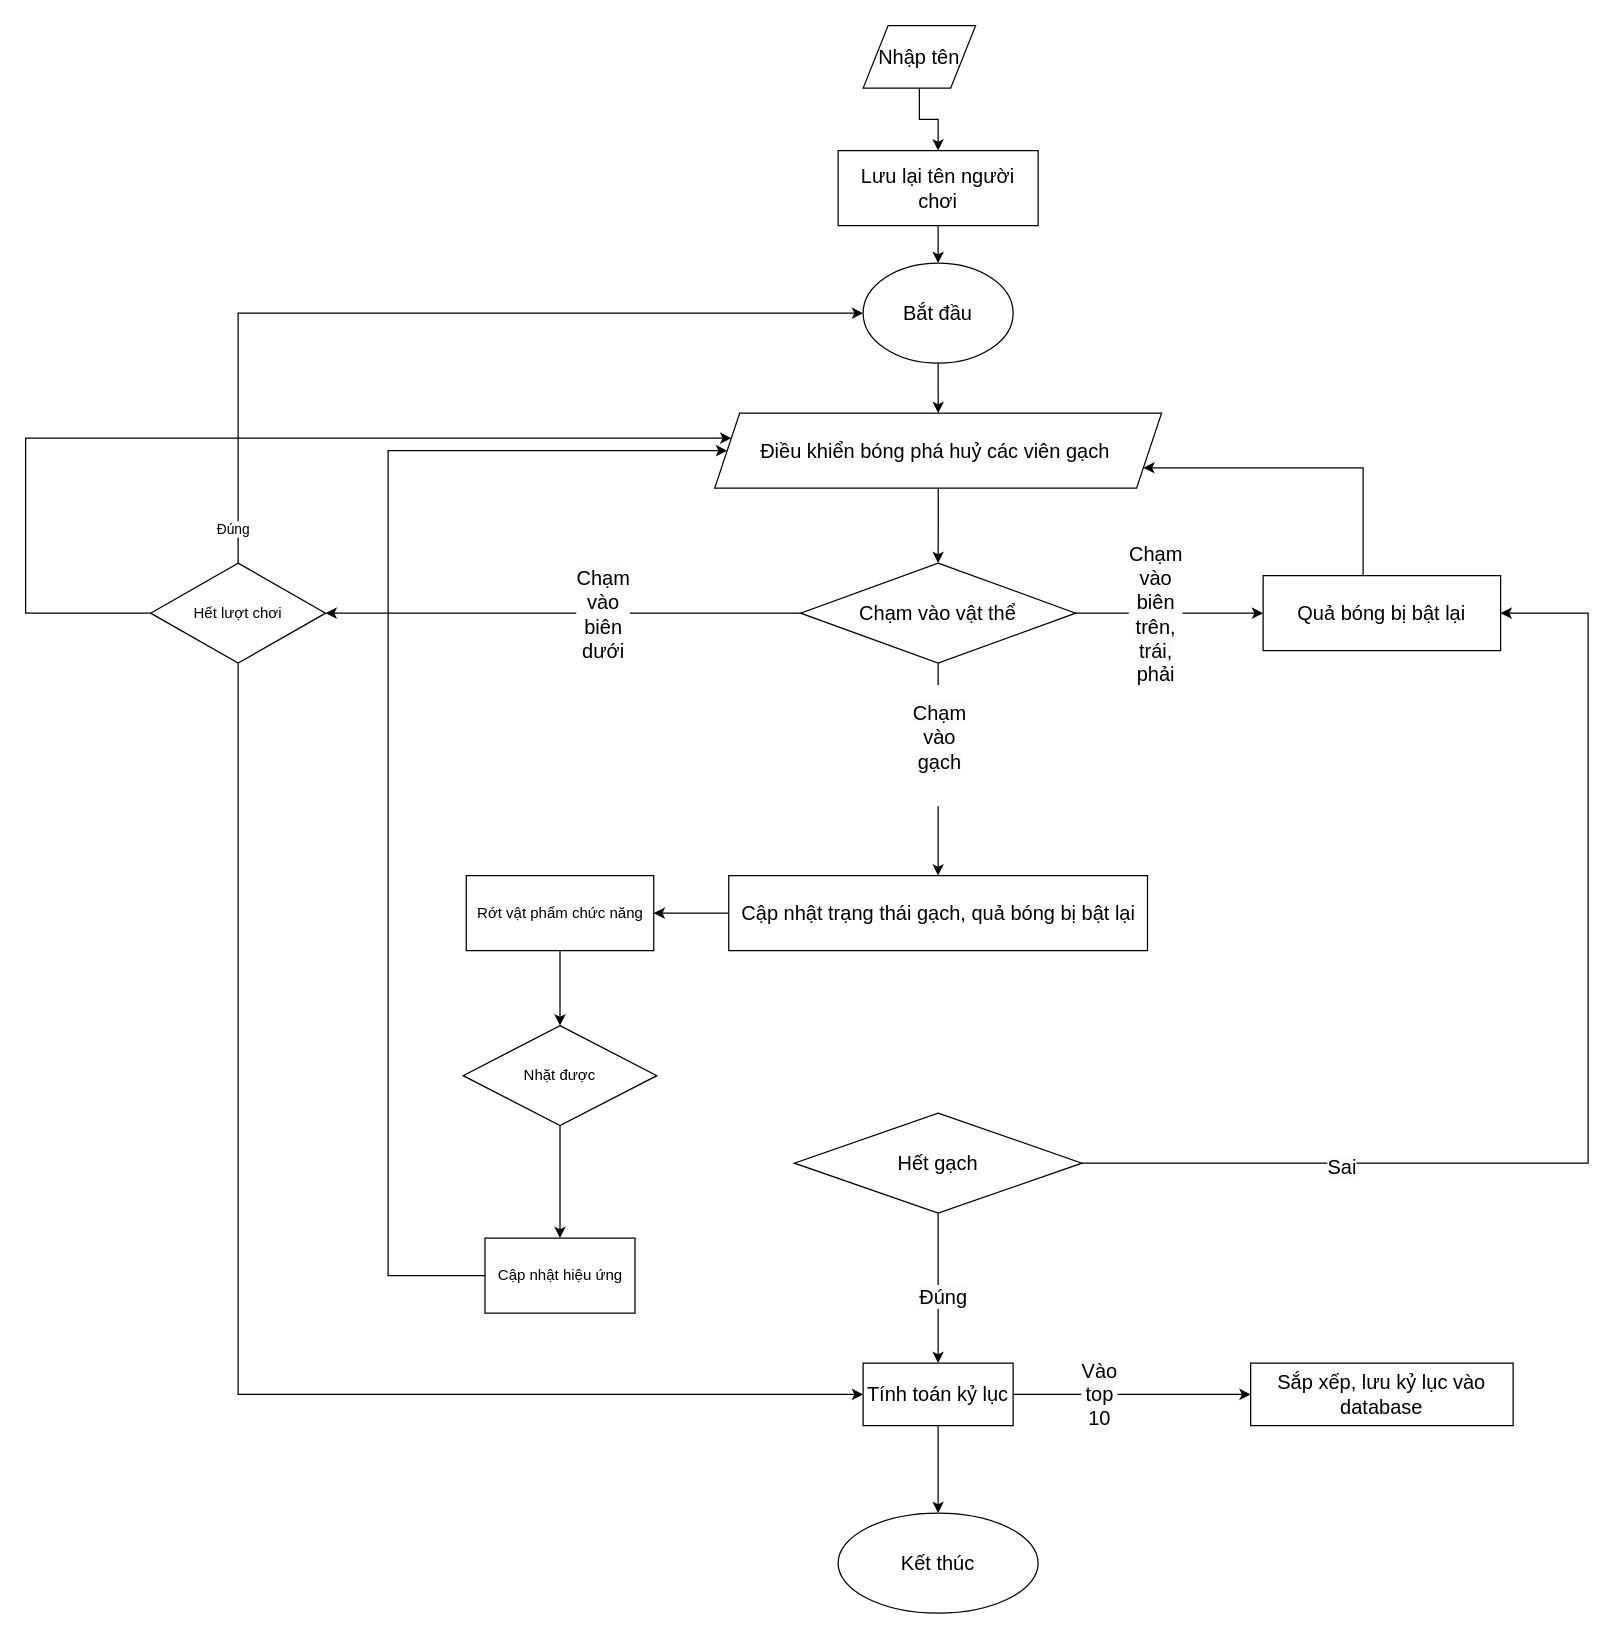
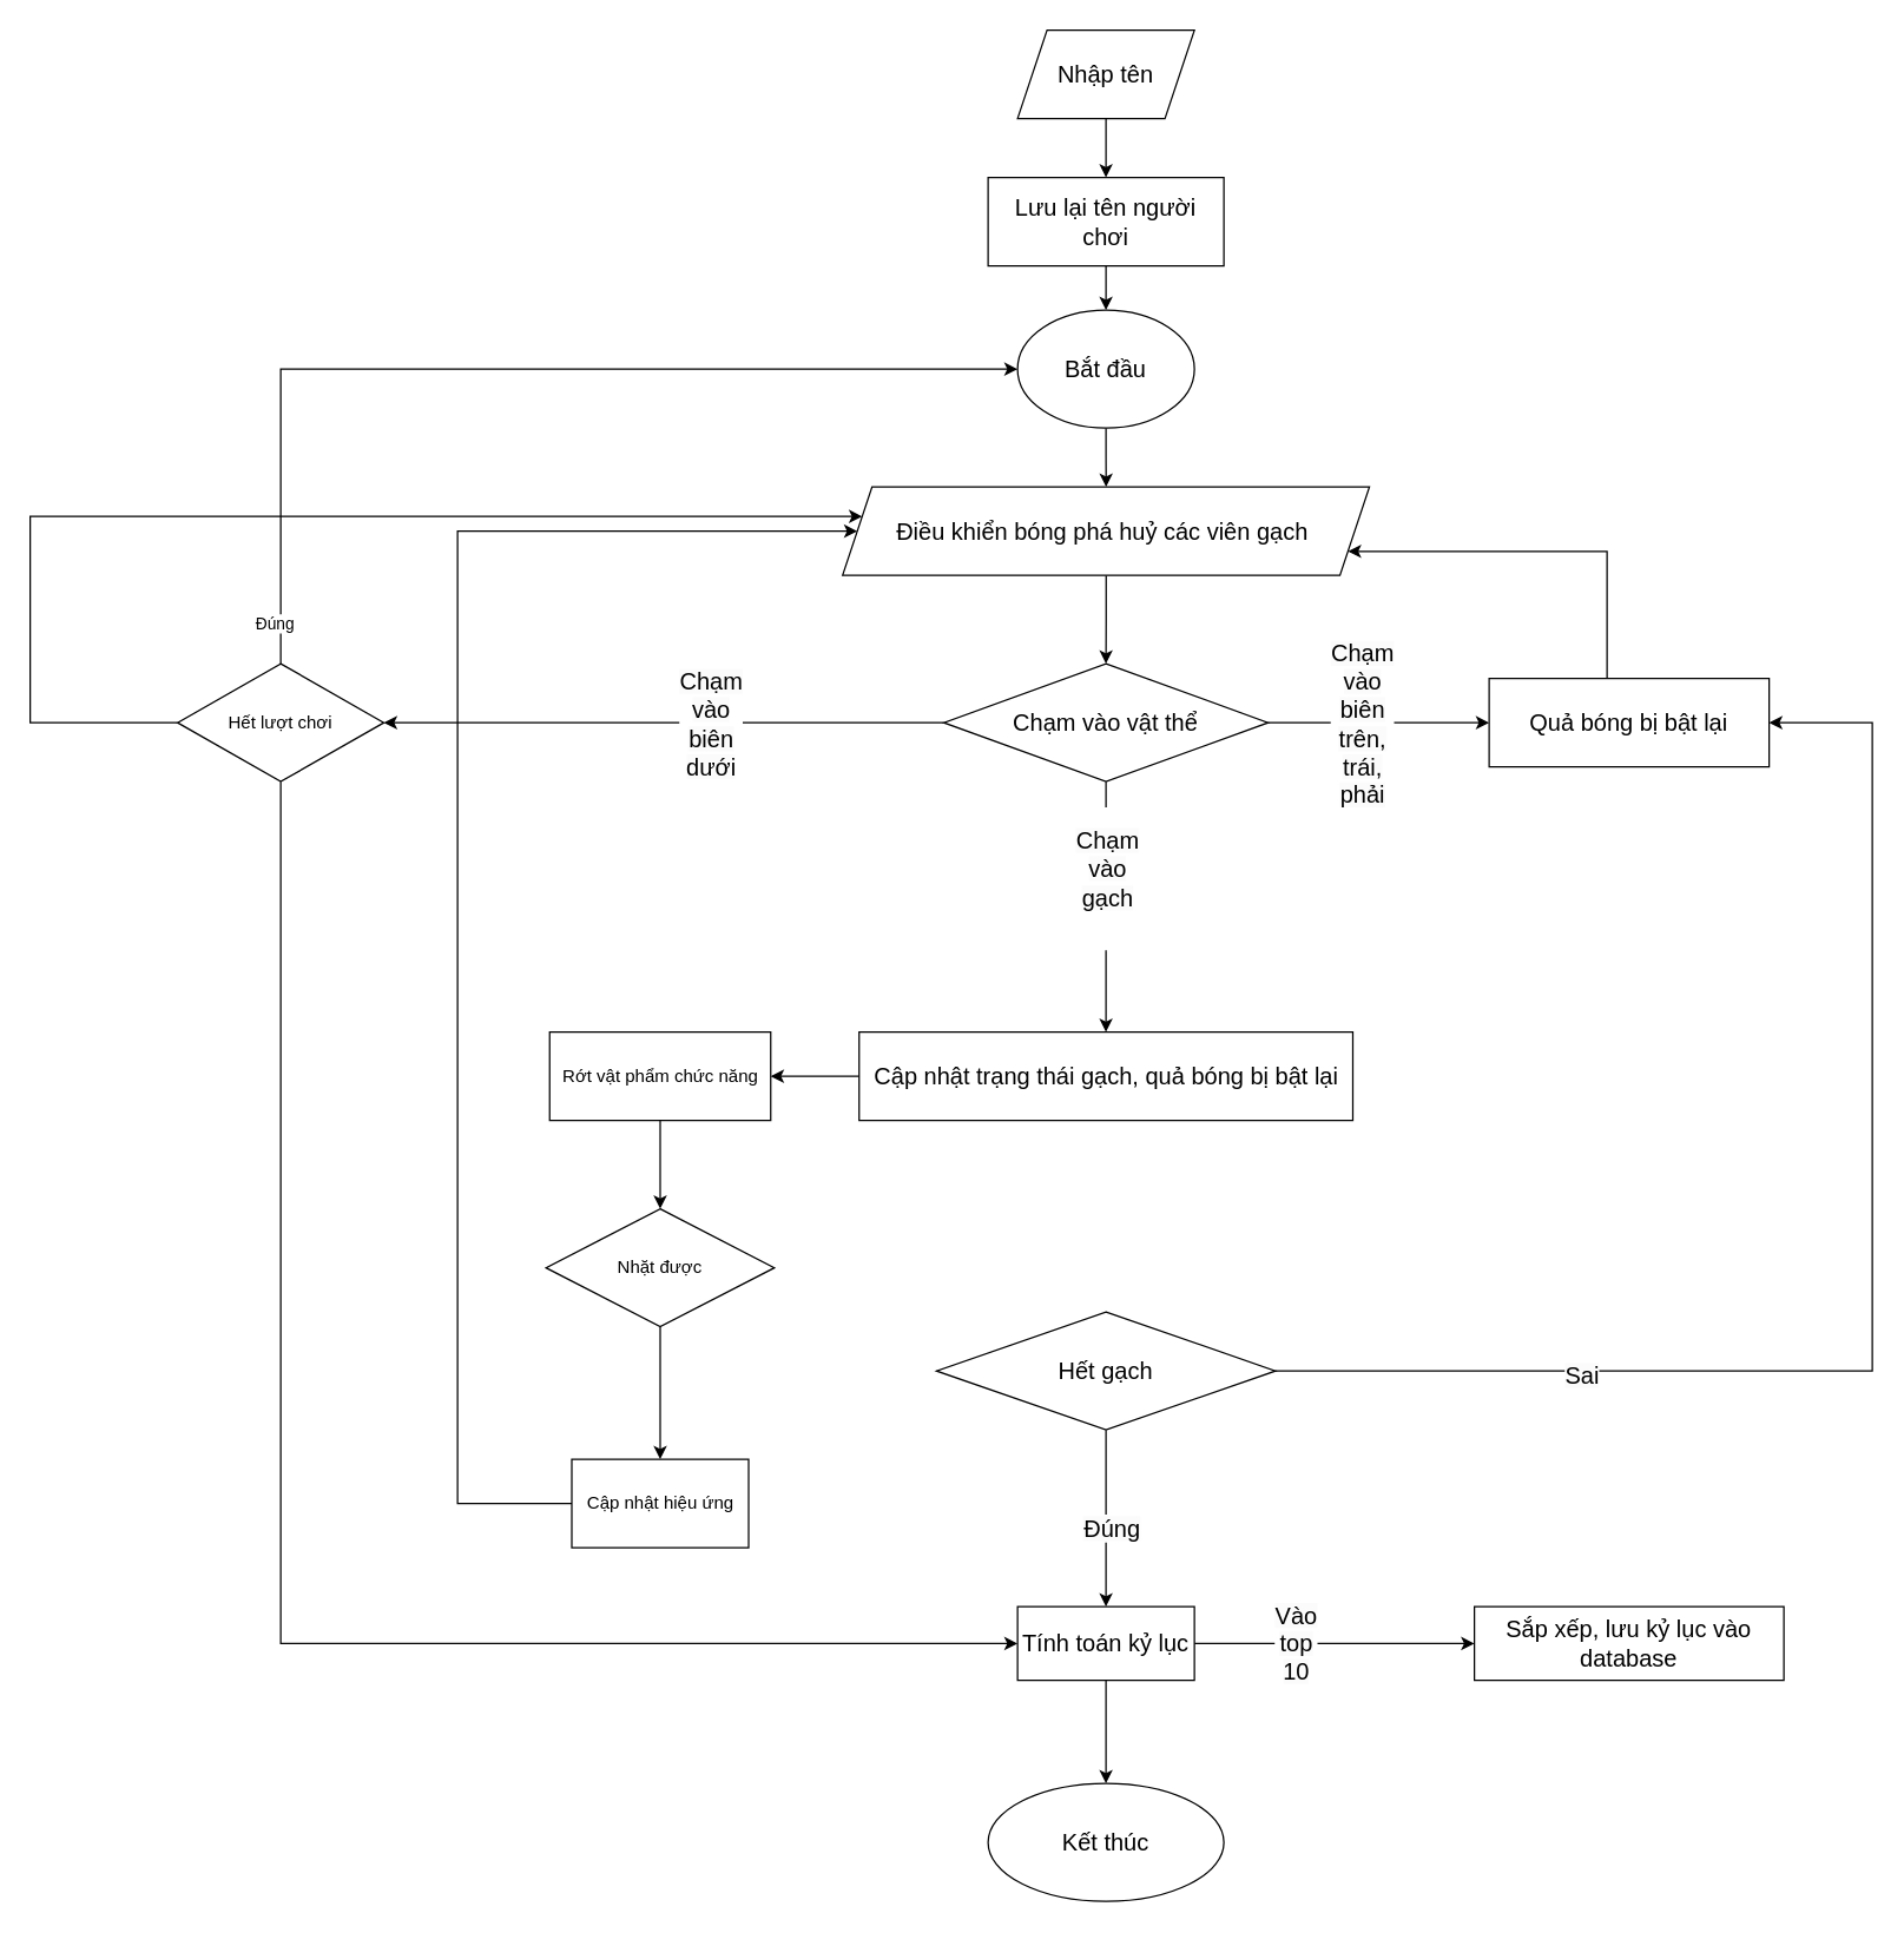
- <mxCell id="5" value="Nhập tên" style="shape=parallelogram;perimeter=parallelogramPerimeter;whiteSpace=wrap;html=1;fixedSize=1;fontSize=16;" parent="1" vertex="1"><mxGeometry x="690" y="20" width="90" height="50" as="geometry" /></mxCell>
+ <mxCell id="5" value="Nhập tên" style="shape=parallelogram;perimeter=parallelogramPerimeter;whiteSpace=wrap;html=1;fixedSize=1;fontSize=16;" parent="1" vertex="1"><mxGeometry x="690" y="20" width="120" height="60" as="geometry" /></mxCell>
